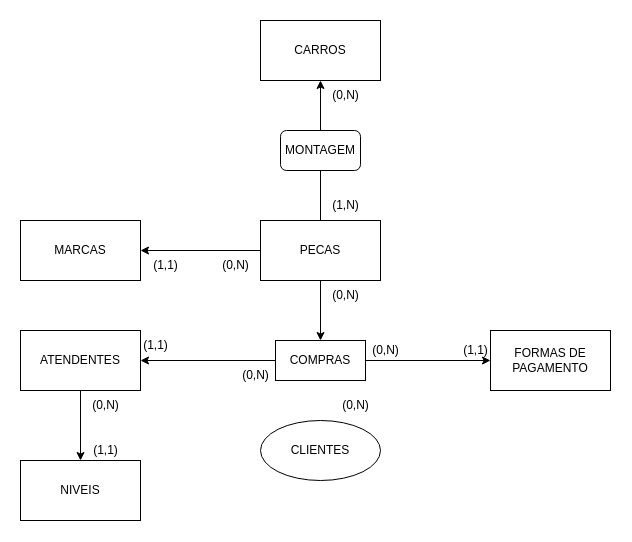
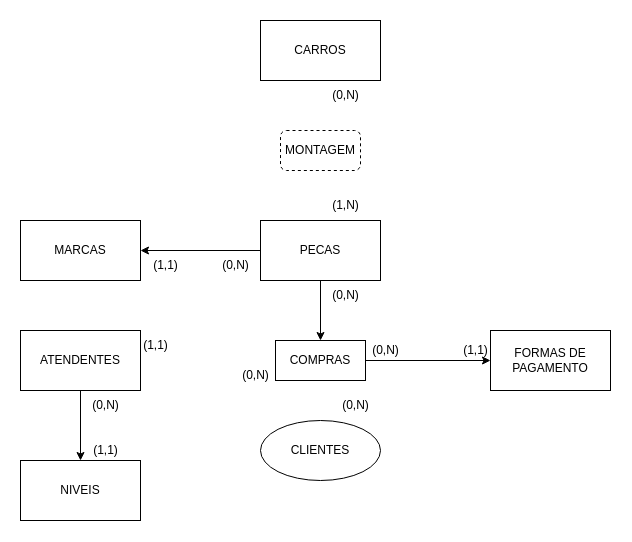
- <mxCell id="16" value="MONTAGEM" style="rounded=1;whiteSpace=wrap;html=1;" vertex="1" parent="1"><mxGeometry x="280" y="130" width="80" height="40" as="geometry" /></mxCell>
+ <mxCell id="16" value="MONTAGEM" style="rounded=1;whiteSpace=wrap;html=1;dashed=1;" vertex="1" parent="1"><mxGeometry x="280" y="130" width="80" height="40" as="geometry" /></mxCell>
- <mxCell id="3" style="edgeStyle=orthogonalEdgeStyle;rounded=0;orthogonalLoop=1;jettySize=auto;html=1;entryX=0.5;entryY=1;entryDx=0;entryDy=0;" edge="1" parent="1" source="4" target="6"><mxGeometry relative="1" as="geometry" /></mxCell>
- <mxCell id="21" style="edgeStyle=orthogonalEdgeStyle;rounded=0;orthogonalLoop=1;jettySize=auto;html=1;" edge="1" parent="1" source="22" target="10"><mxGeometry relative="1" as="geometry" /></mxCell>
